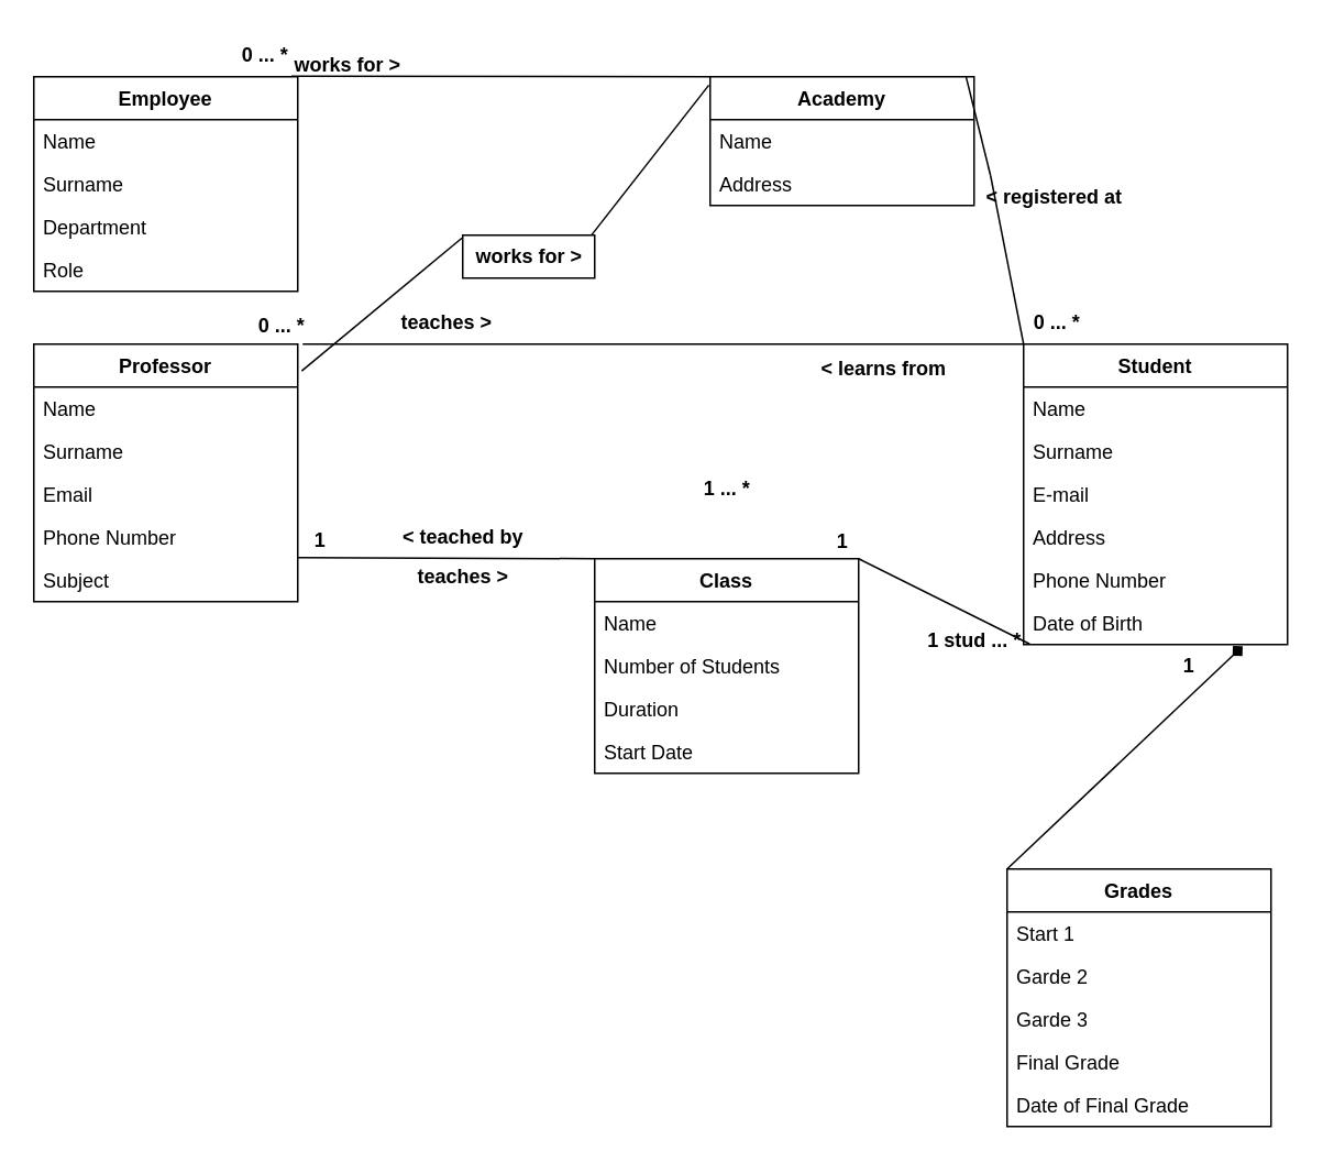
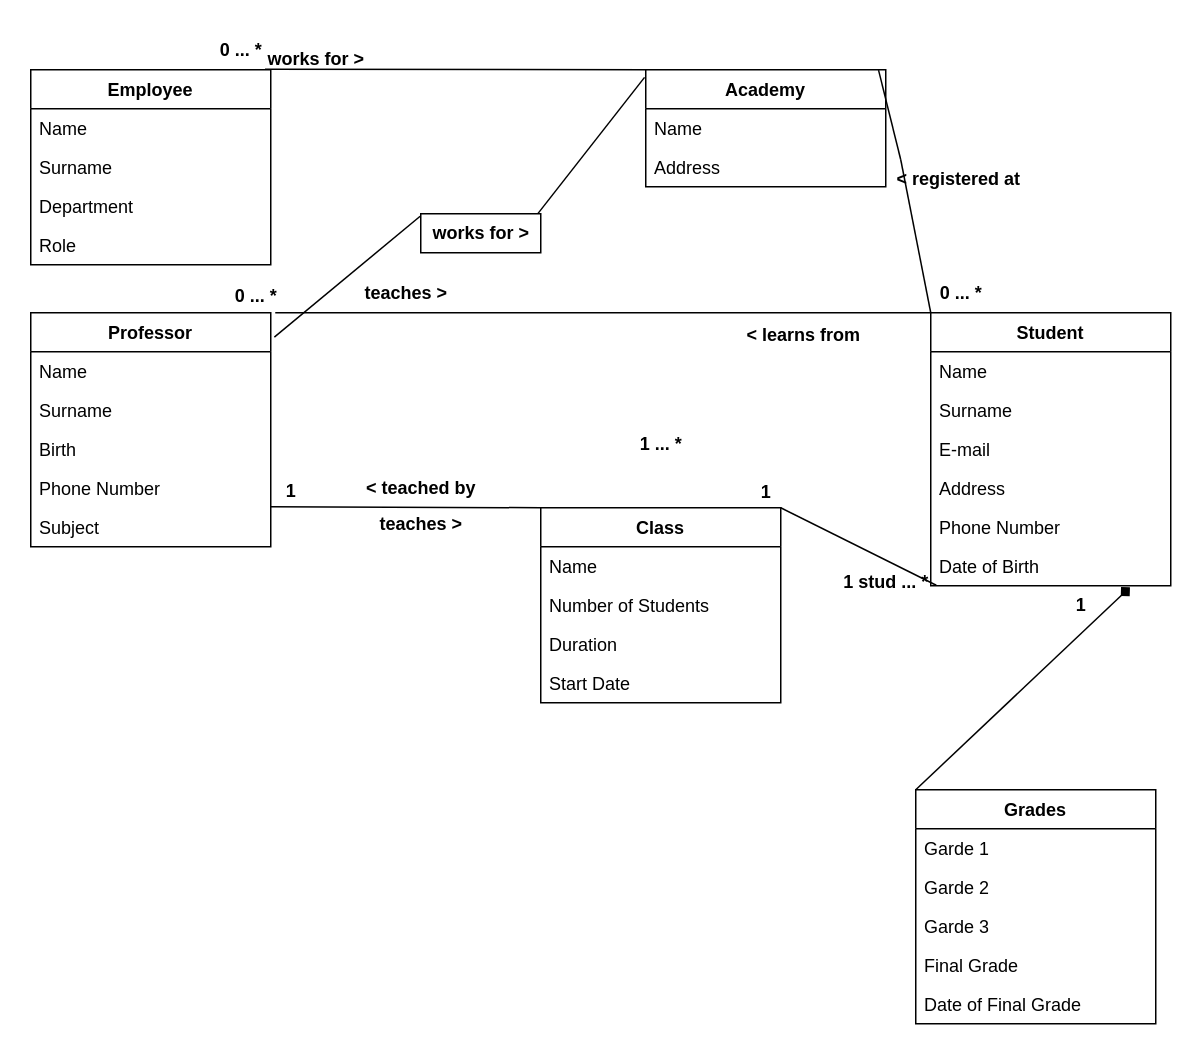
- <mxCell id="22" value="Email" style="text;strokeColor=none;fillColor=none;align=left;verticalAlign=top;spacingLeft=4;spacingRight=4;overflow=hidden;rotatable=0;points=[[0,0.5],[1,0.5]];portConstraint=eastwest;whiteSpace=wrap;html=1;" vertex="1" parent="19"><mxGeometry y="78" width="160" height="26" as="geometry" /></mxCell>
+ <mxCell id="22" value="Birth" style="text;strokeColor=none;fillColor=none;align=left;verticalAlign=top;spacingLeft=4;spacingRight=4;overflow=hidden;rotatable=0;points=[[0,0.5],[1,0.5]];portConstraint=eastwest;whiteSpace=wrap;html=1;" vertex="1" parent="19"><mxGeometry y="78" width="160" height="26" as="geometry" /></mxCell>
- <mxCell id="26" value="Start 1" style="text;strokeColor=none;fillColor=none;align=left;verticalAlign=top;spacingLeft=4;spacingRight=4;overflow=hidden;rotatable=0;points=[[0,0.5],[1,0.5]];portConstraint=eastwest;whiteSpace=wrap;html=1;" vertex="1" parent="25"><mxGeometry y="26" width="160" height="26" as="geometry" /></mxCell>
+ <mxCell id="26" value="Garde 1" style="text;strokeColor=none;fillColor=none;align=left;verticalAlign=top;spacingLeft=4;spacingRight=4;overflow=hidden;rotatable=0;points=[[0,0.5],[1,0.5]];portConstraint=eastwest;whiteSpace=wrap;html=1;" vertex="1" parent="25"><mxGeometry y="26" width="160" height="26" as="geometry" /></mxCell>
